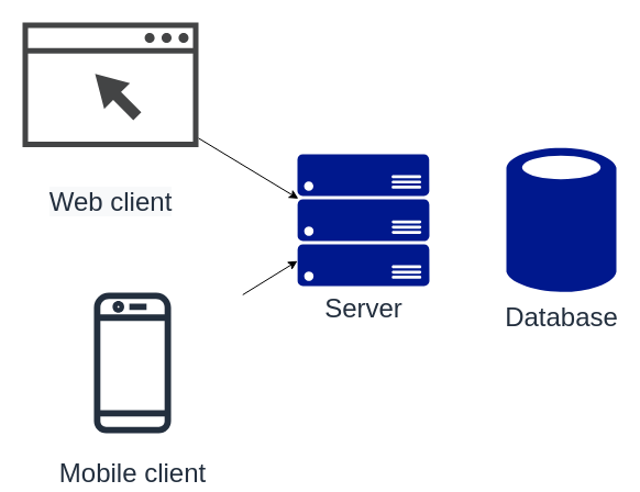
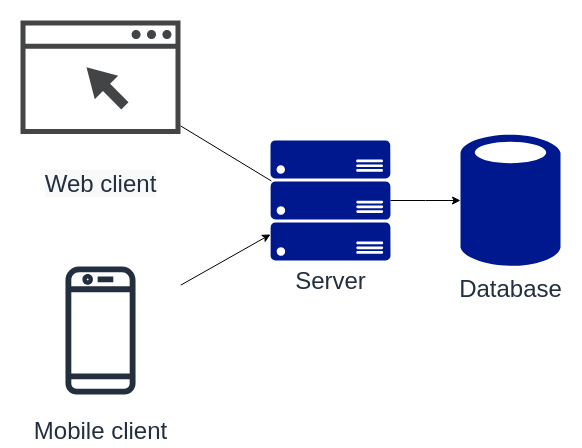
- <mxCell id="7" style="rounded=0;orthogonalLoop=1;jettySize=auto;html=1;entryX=0.007;entryY=0.337;entryDx=0;entryDy=0;entryPerimeter=0;" edge="1" parent="1" source="8" target="5"><mxGeometry relative="1" as="geometry" /></mxCell>
+ <mxCell id="7" style="rounded=0;orthogonalLoop=1;jettySize=auto;html=1;entryX=0.007;entryY=0.337;entryDx=0;entryDy=0;entryPerimeter=0;endArrow=none;" edge="1" parent="1" source="8" target="5"><mxGeometry relative="1" as="geometry" /></mxCell>
+ <mxCell id="4" style="edgeStyle=orthogonalEdgeStyle;rounded=0;orthogonalLoop=1;jettySize=auto;html=1;" edge="1" parent="1" source="5" target="6"><mxGeometry relative="1" as="geometry" /></mxCell>
- <mxCell id="3" value="&lt;font style=&quot;font-size: 24px&quot;&gt;Mobile client&lt;/font&gt;" style="outlineConnect=0;fontColor=#232F3E;gradientColor=none;strokeColor=#232F3E;fillColor=#ffffff;dashed=0;verticalLabelPosition=bottom;verticalAlign=top;align=center;html=1;fontSize=12;fontStyle=0;aspect=fixed;shape=mxgraph.aws4.resourceIcon;resIcon=mxgraph.aws4.mobile_client;" vertex="1" parent="1"><mxGeometry x="20" y="250" width="200" height="160" as="geometry" /></mxCell>
+ <mxCell id="3" value="&lt;font style=&quot;font-size: 24px&quot;&gt;Mobile client&lt;/font&gt;" style="outlineConnect=0;fontColor=#232F3E;gradientColor=none;strokeColor=#232F3E;fillColor=#ffffff;dashed=0;verticalLabelPosition=bottom;verticalAlign=top;align=center;html=1;fontSize=12;fontStyle=0;aspect=fixed;shape=mxgraph.aws4.resourceIcon;resIcon=mxgraph.aws4.mobile_client;" vertex="1" parent="1"><mxGeometry x="20" y="250" width="160" height="160" as="geometry" /></mxCell>
